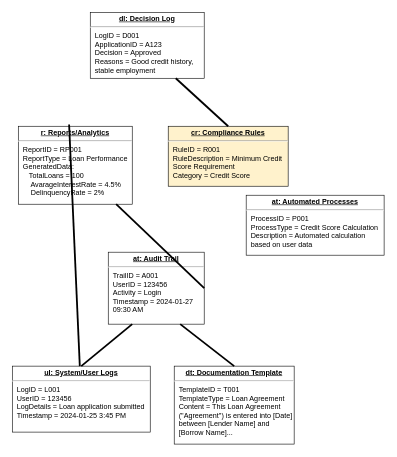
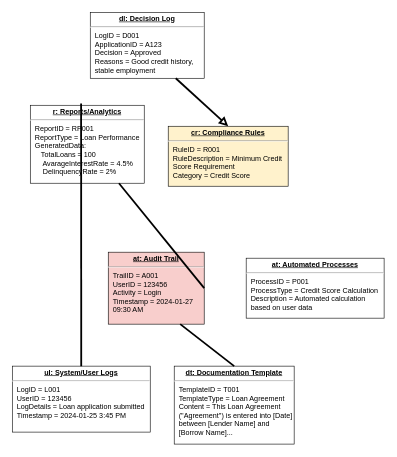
- <mxCell id="10" value="" style="endArrow=none;startArrow=none;endFill=0;startFill=0;endSize=8;html=1;verticalAlign=bottom;labelBackgroundColor=none;strokeWidth=3;rounded=0;exitX=0.75;exitY=1;exitDx=0;exitDy=0;entryX=0.5;entryY=0;entryDx=0;entryDy=0;" edge="1" parent="1" source="2" target="3"><mxGeometry width="160" relative="1" as="geometry"><mxPoint x="320" y="160" as="sourcePoint" /><mxPoint x="480" y="160" as="targetPoint" /></mxGeometry></mxCell>
+ <mxCell id="10" value="" style="endArrow=block;startArrow=none;endFill=0;startFill=0;endSize=8;html=1;verticalAlign=bottom;labelBackgroundColor=none;strokeWidth=3;rounded=0;exitX=0.75;exitY=1;exitDx=0;exitDy=0;entryX=0.5;entryY=0;entryDx=0;entryDy=0;" edge="1" parent="1" source="2" target="3"><mxGeometry width="160" relative="1" as="geometry"><mxPoint x="320" y="160" as="sourcePoint" /><mxPoint x="480" y="160" as="targetPoint" /></mxGeometry></mxCell>
- <mxCell id="4" value="&lt;p style=&quot;margin:0px;margin-top:4px;text-align:center;text-decoration:underline;&quot;&gt;&lt;b&gt;r: Reports/Analytics&lt;/b&gt;&lt;/p&gt;&lt;hr&gt;&lt;p style=&quot;margin:0px;margin-left:8px;&quot;&gt;ReportID = RP001&lt;br&gt;ReportType = Loan Performance&lt;br&gt;GeneratedData:&amp;nbsp;&lt;/p&gt;&lt;p style=&quot;margin:0px;margin-left:8px;&quot;&gt;&amp;nbsp; &amp;nbsp;TotalLoans = 100&lt;/p&gt;&lt;p style=&quot;margin:0px;margin-left:8px;&quot;&gt;&amp;nbsp; &amp;nbsp; AvarageInterestRate = 4.5%&lt;/p&gt;&lt;p style=&quot;margin:0px;margin-left:8px;&quot;&gt;&amp;nbsp; &amp;nbsp; DelinquencyRate = 2%&lt;/p&gt;&lt;p style=&quot;margin:0px;margin-left:8px;&quot;&gt;&lt;br&gt;&lt;/p&gt;" style="verticalAlign=top;align=left;overflow=fill;fontSize=12;fontFamily=Helvetica;html=1;whiteSpace=wrap;" vertex="1" parent="1"><mxGeometry x="30" y="210" width="190" height="130" as="geometry" /></mxCell>
+ <mxCell id="4" value="&lt;p style=&quot;margin:0px;margin-top:4px;text-align:center;text-decoration:underline;&quot;&gt;&lt;b&gt;r: Reports/Analytics&lt;/b&gt;&lt;/p&gt;&lt;hr&gt;&lt;p style=&quot;margin:0px;margin-left:8px;&quot;&gt;ReportID = RP001&lt;br&gt;ReportType = Loan Performance&lt;br&gt;GeneratedData:&amp;nbsp;&lt;/p&gt;&lt;p style=&quot;margin:0px;margin-left:8px;&quot;&gt;&amp;nbsp; &amp;nbsp;TotalLoans = 100&lt;/p&gt;&lt;p style=&quot;margin:0px;margin-left:8px;&quot;&gt;&amp;nbsp; &amp;nbsp; AvarageInterestRate = 4.5%&lt;/p&gt;&lt;p style=&quot;margin:0px;margin-left:8px;&quot;&gt;&amp;nbsp; &amp;nbsp; DelinquencyRate = 2%&lt;/p&gt;&lt;p style=&quot;margin:0px;margin-left:8px;&quot;&gt;&lt;br&gt;&lt;/p&gt;" style="verticalAlign=top;align=left;overflow=fill;fontSize=12;fontFamily=Helvetica;html=1;whiteSpace=wrap;" vertex="1" parent="1"><mxGeometry x="50" y="175" width="190" height="130" as="geometry" /></mxCell>
- <mxCell id="5" value="&lt;p style=&quot;margin:0px;margin-top:4px;text-align:center;text-decoration:underline;&quot;&gt;&lt;b&gt;at: Automated Processes&lt;/b&gt;&lt;/p&gt;&lt;hr&gt;&lt;p style=&quot;margin:0px;margin-left:8px;&quot;&gt;ProcessID = P001&lt;br&gt;ProcessType = Credit Score Calculation&lt;br&gt;Description = Automated calculation based on user data&lt;/p&gt;" style="verticalAlign=top;align=left;overflow=fill;fontSize=12;fontFamily=Helvetica;html=1;whiteSpace=wrap;" vertex="1" parent="1"><mxGeometry x="410" y="325" width="230" height="100" as="geometry" /></mxCell>
+ <mxCell id="5" value="&lt;p style=&quot;margin:0px;margin-top:4px;text-align:center;text-decoration:underline;&quot;&gt;&lt;b&gt;at: Automated Processes&lt;/b&gt;&lt;/p&gt;&lt;hr&gt;&lt;p style=&quot;margin:0px;margin-left:8px;&quot;&gt;ProcessID = P001&lt;br&gt;ProcessType = Credit Score Calculation&lt;br&gt;Description = Automated calculation based on user data&lt;/p&gt;" style="verticalAlign=top;align=left;overflow=fill;fontSize=12;fontFamily=Helvetica;html=1;whiteSpace=wrap;" vertex="1" parent="1"><mxGeometry x="410" y="430" width="230" height="100" as="geometry" /></mxCell>
- <mxCell id="6" value="&lt;p style=&quot;margin:0px;margin-top:4px;text-align:center;text-decoration:underline;&quot;&gt;&lt;b&gt;at: Audit Trail&lt;/b&gt;&lt;/p&gt;&lt;hr&gt;&lt;p style=&quot;margin:0px;margin-left:8px;&quot;&gt;TrailID = A001&lt;br&gt;UserID = 123456&lt;br&gt;Activity = Login&lt;/p&gt;&lt;p style=&quot;margin:0px;margin-left:8px;&quot;&gt;Timestamp = 2024-01-27&lt;/p&gt;&lt;p style=&quot;margin:0px;margin-left:8px;&quot;&gt;09:30 AM&lt;/p&gt;" style="verticalAlign=top;align=left;overflow=fill;fontSize=12;fontFamily=Helvetica;html=1;whiteSpace=wrap;" vertex="1" parent="1"><mxGeometry x="180" y="420" width="160" height="120" as="geometry" /></mxCell>
+ <mxCell id="6" value="&lt;p style=&quot;margin:0px;margin-top:4px;text-align:center;text-decoration:underline;&quot;&gt;&lt;b&gt;at: Audit Trail&lt;/b&gt;&lt;/p&gt;&lt;hr&gt;&lt;p style=&quot;margin:0px;margin-left:8px;&quot;&gt;TrailID = A001&lt;br&gt;UserID = 123456&lt;br&gt;Activity = Login&lt;/p&gt;&lt;p style=&quot;margin:0px;margin-left:8px;&quot;&gt;Timestamp = 2024-01-27&lt;/p&gt;&lt;p style=&quot;margin:0px;margin-left:8px;&quot;&gt;09:30 AM&lt;/p&gt;" style="verticalAlign=top;align=left;overflow=fill;fontSize=12;fontFamily=Helvetica;html=1;whiteSpace=wrap;fillColor=#f8cecc;" vertex="1" parent="1"><mxGeometry x="180" y="420" width="160" height="120" as="geometry" /></mxCell>
- <mxCell id="11" value="" style="endArrow=none;startArrow=none;endFill=0;startFill=0;endSize=8;html=1;verticalAlign=bottom;labelBackgroundColor=none;strokeWidth=3;rounded=0;exitX=0.5;exitY=0;exitDx=0;exitDy=0;entryX=0.25;entryY=1;entryDx=0;entryDy=0;" edge="1" parent="1" source="8" target="6"><mxGeometry width="160" relative="1" as="geometry"><mxPoint x="70" y="560" as="sourcePoint" /><mxPoint x="230" y="560" as="targetPoint" /></mxGeometry></mxCell>
